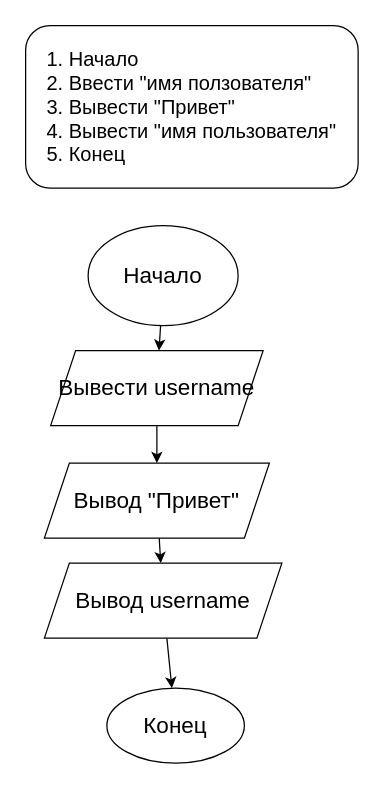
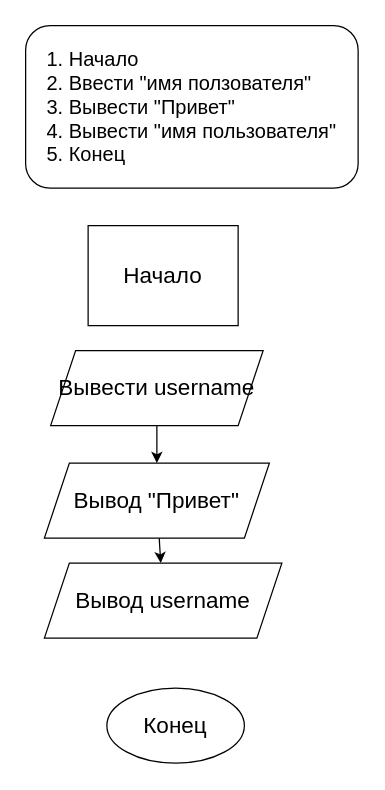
- <mxCell id="4" value="Начало" style="ellipse;whiteSpace=wrap;html=1;fontSize=18;" vertex="1" parent="1"><mxGeometry x="70" y="180" width="120" height="80" as="geometry" /></mxCell>
+ <mxCell id="4" value="Начало" style="whiteSpace=wrap;html=1;fontSize=18;rounded=0;" vertex="1" parent="1"><mxGeometry x="70" y="180" width="120" height="80" as="geometry" /></mxCell>
- <mxCell id="3" value="" style="edgeStyle=none;html=1;fontSize=18;" edge="1" parent="1" source="4" target="6"><mxGeometry relative="1" as="geometry" /></mxCell>
- <mxCell id="9" value="" style="edgeStyle=none;html=1;fontSize=18;" edge="1" parent="1" source="11" target="12"><mxGeometry relative="1" as="geometry" /></mxCell>
